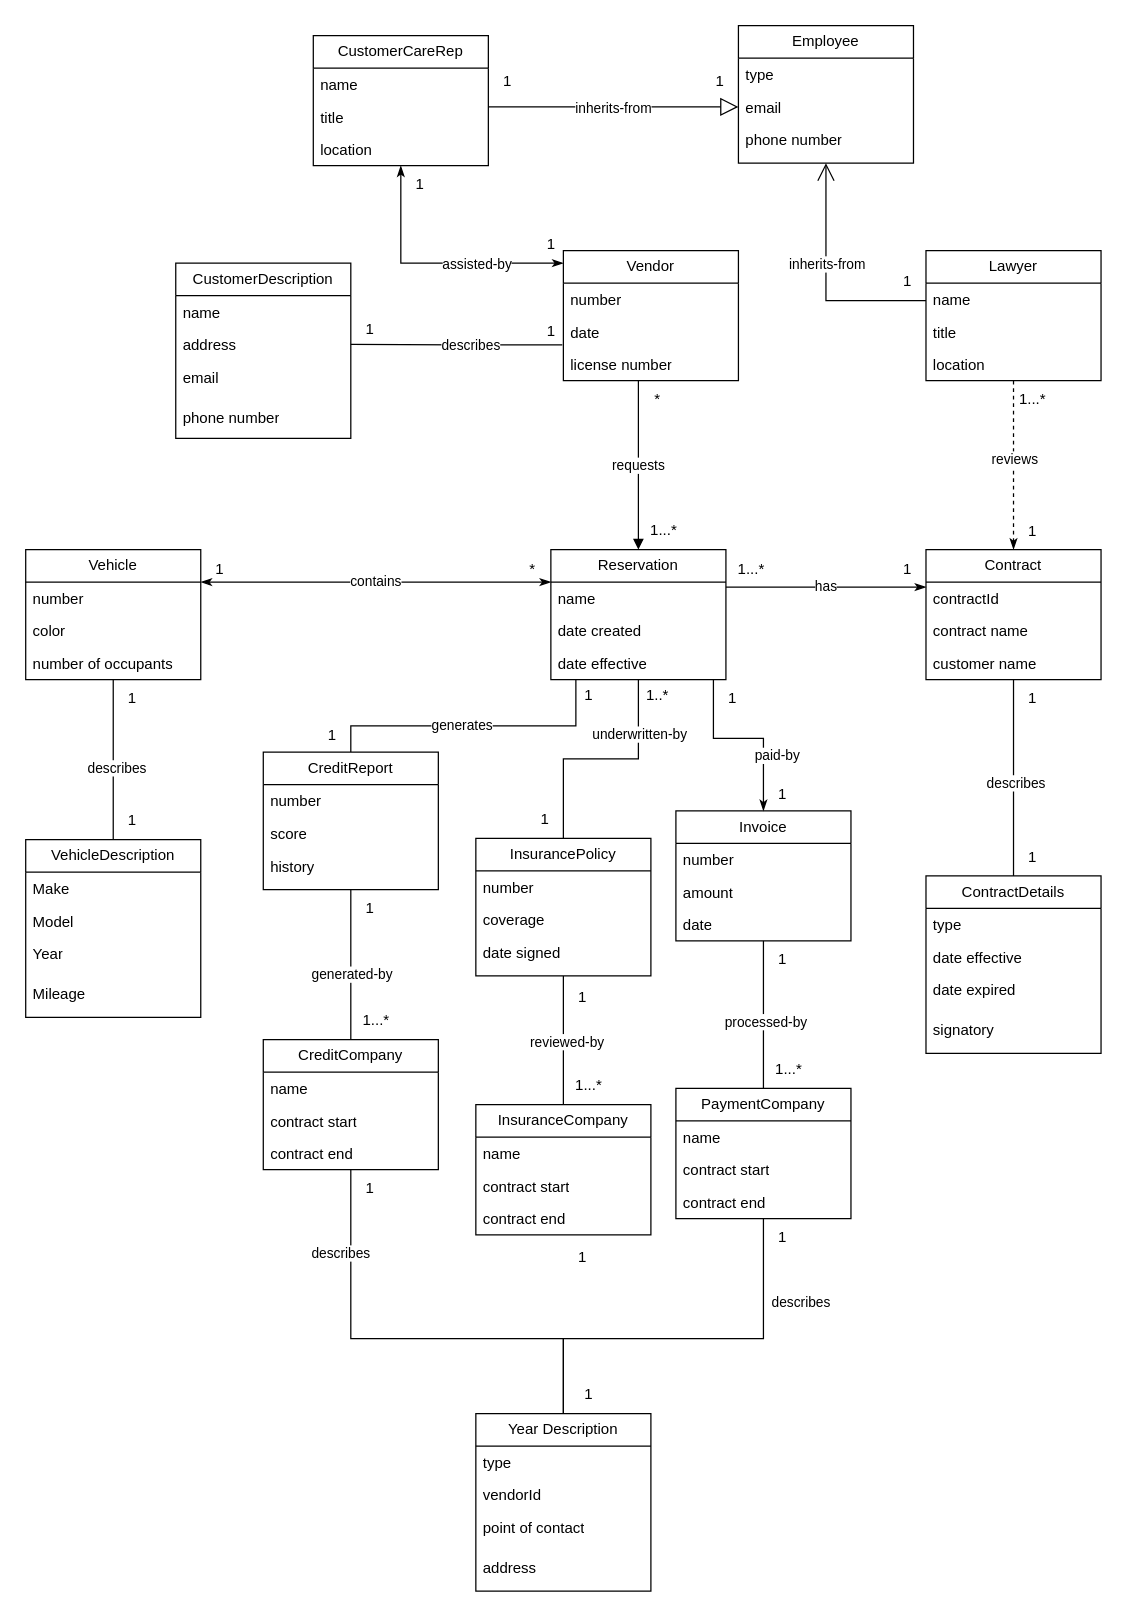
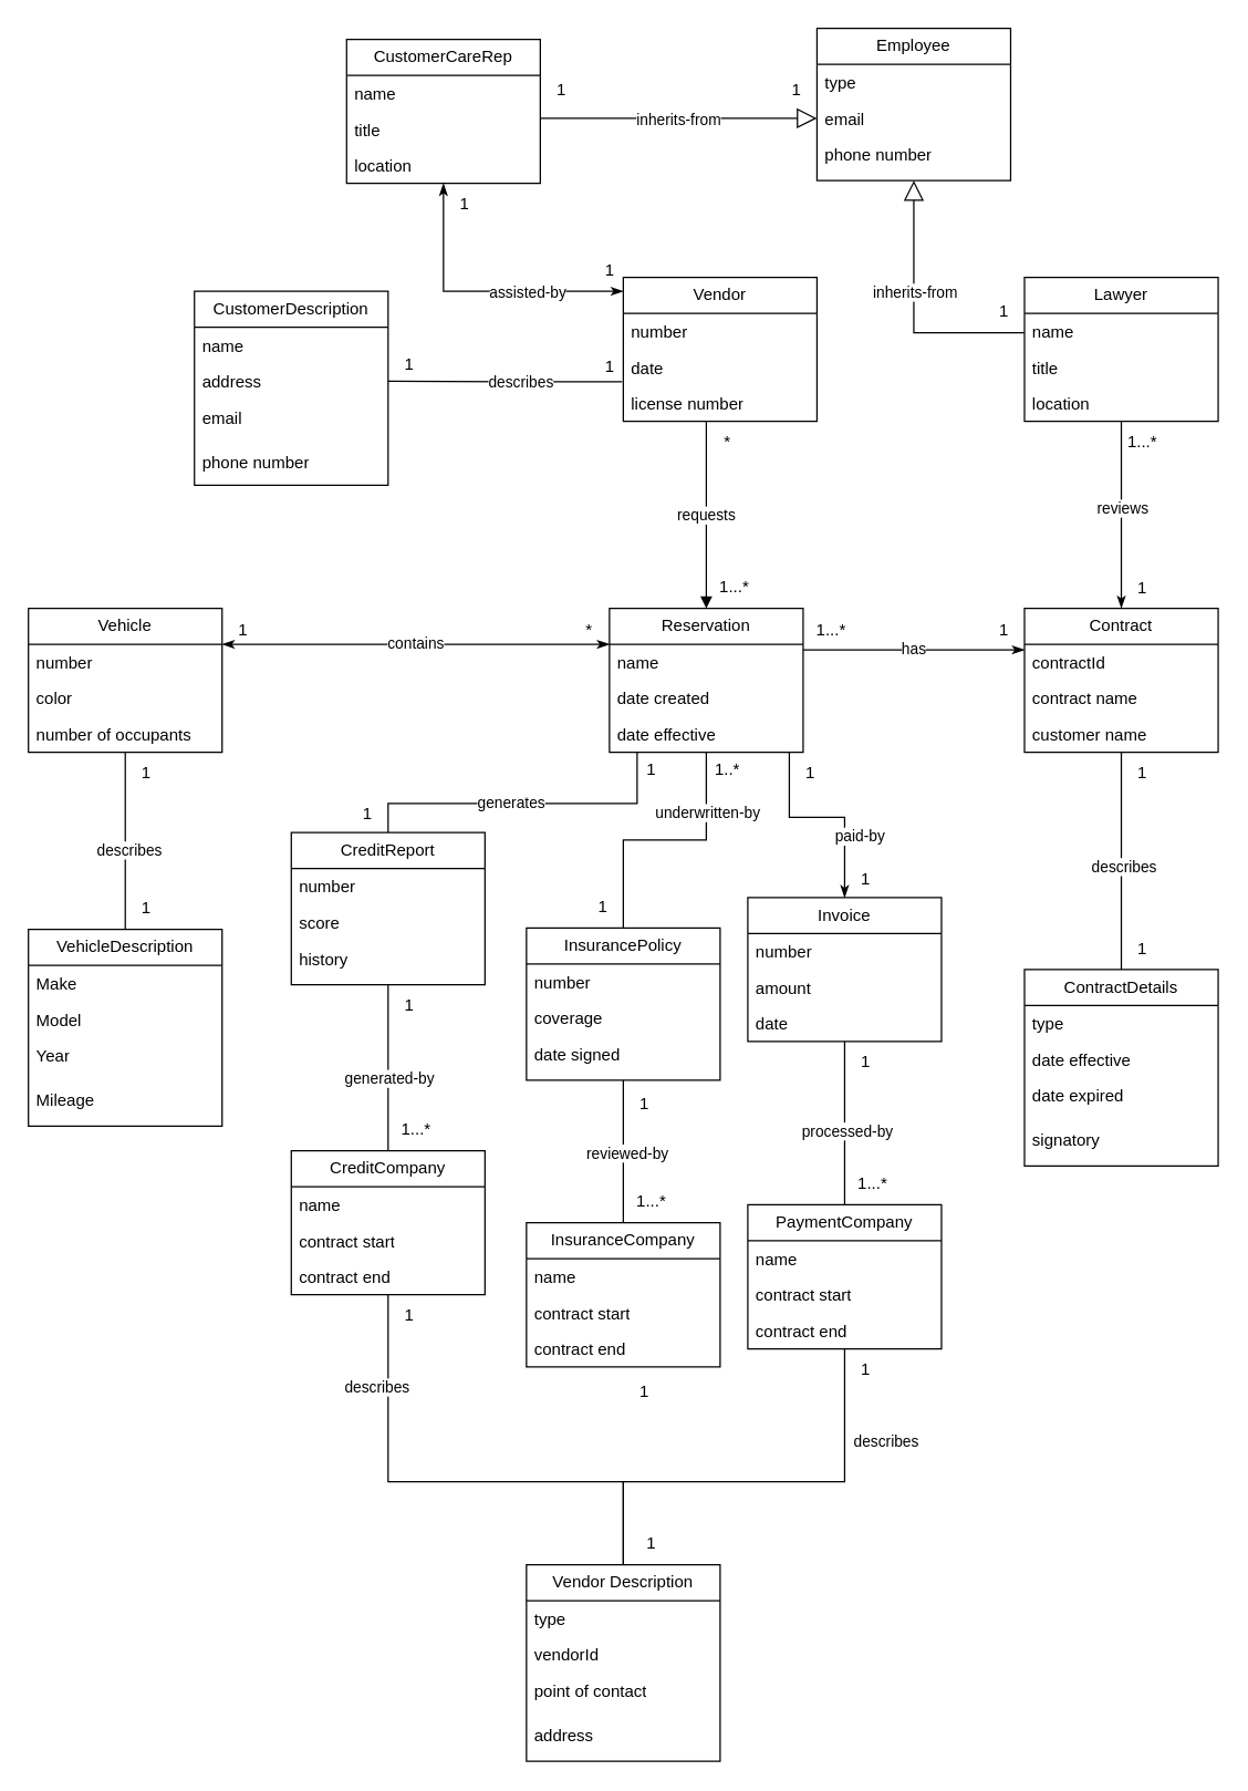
- <mxCell id="62" style="edgeStyle=orthogonalEdgeStyle;rounded=0;orthogonalLoop=1;jettySize=auto;html=1;entryX=0.5;entryY=1;entryDx=0;entryDy=0;startArrow=none;startFill=0;endArrow=open;endFill=0;endSize=12;" edge="1" parent="1" source="64" target="45"><mxGeometry relative="1" as="geometry"><Array as="points"><mxPoint x="660" y="240" /></Array></mxGeometry></mxCell>
+ <mxCell id="62" style="edgeStyle=orthogonalEdgeStyle;rounded=0;orthogonalLoop=1;jettySize=auto;html=1;entryX=0.5;entryY=1;entryDx=0;entryDy=0;startArrow=none;startFill=0;endArrow=block;endFill=0;endSize=12;" edge="1" parent="1" source="64" target="45"><mxGeometry relative="1" as="geometry"><Array as="points"><mxPoint x="660" y="240" /></Array></mxGeometry></mxCell>
- <mxCell id="60" style="edgeStyle=orthogonalEdgeStyle;rounded=0;orthogonalLoop=1;jettySize=auto;html=1;entryX=0.5;entryY=0;entryDx=0;entryDy=0;endArrow=classicThin;endFill=1;dashed=1;" edge="1" parent="1" source="64" target="51"><mxGeometry relative="1" as="geometry" /></mxCell>
+ <mxCell id="60" style="edgeStyle=orthogonalEdgeStyle;rounded=0;orthogonalLoop=1;jettySize=auto;html=1;entryX=0.5;entryY=0;entryDx=0;entryDy=0;endArrow=classicThin;endFill=1;" edge="1" parent="1" source="64" target="51"><mxGeometry relative="1" as="geometry" /></mxCell>
- <mxCell id="55" value="Year Description" style="swimlane;fontStyle=0;childLayout=stackLayout;horizontal=1;startSize=26;fillColor=none;horizontalStack=0;resizeParent=1;resizeParentMax=0;resizeLast=0;collapsible=1;marginBottom=0;whiteSpace=wrap;html=1;" vertex="1" parent="1"><mxGeometry x="380" y="1130" width="140" height="142" as="geometry"><mxRectangle x="350" y="350" width="90" height="30" as="alternateBounds" /></mxGeometry></mxCell>
+ <mxCell id="55" value="Vendor Description" style="swimlane;fontStyle=0;childLayout=stackLayout;horizontal=1;startSize=26;fillColor=none;horizontalStack=0;resizeParent=1;resizeParentMax=0;resizeLast=0;collapsible=1;marginBottom=0;whiteSpace=wrap;html=1;" vertex="1" parent="1"><mxGeometry x="380" y="1130" width="140" height="142" as="geometry"><mxRectangle x="350" y="350" width="90" height="30" as="alternateBounds" /></mxGeometry></mxCell>
